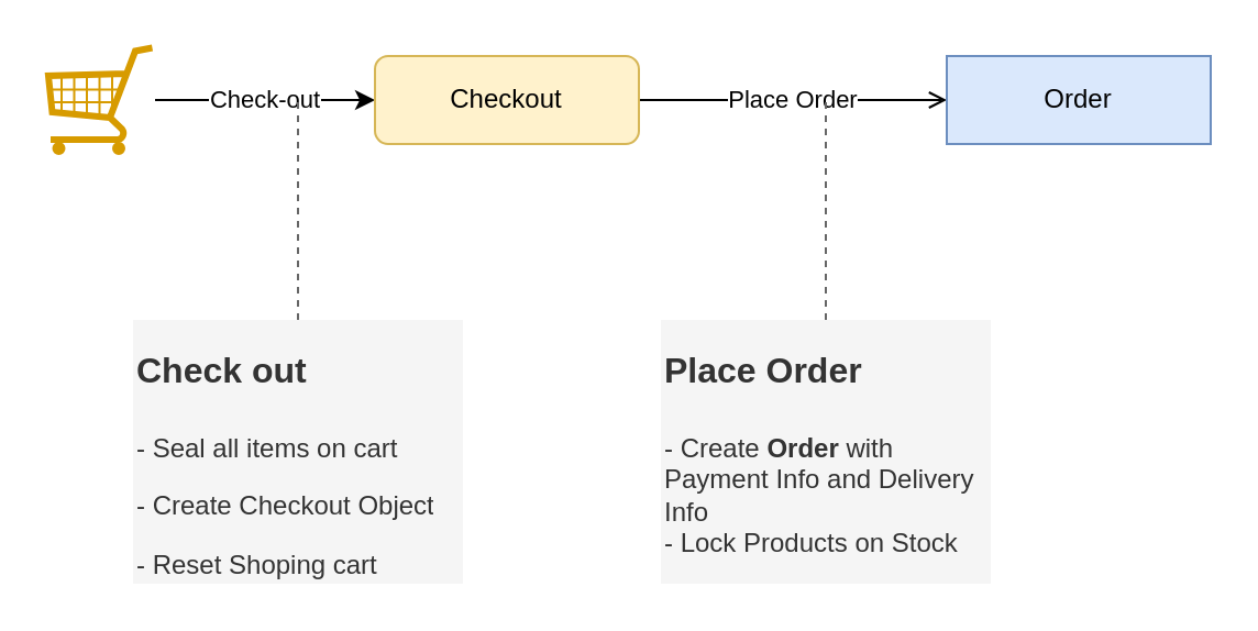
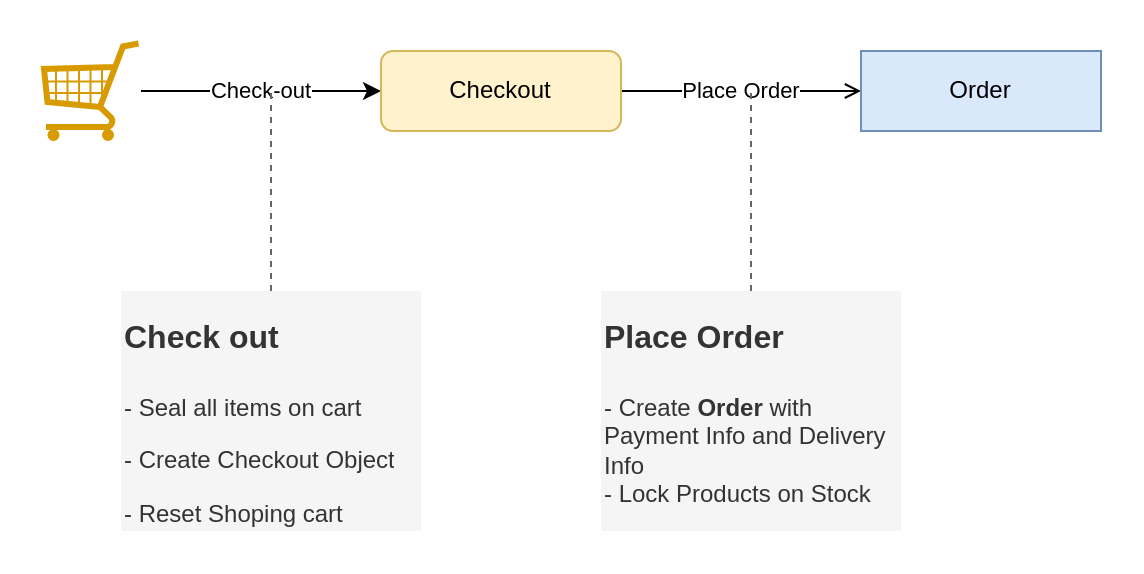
- <mxCell id="5" value="Checkout" style="rounded=1;whiteSpace=wrap;html=1;fillColor=#fff2cc;strokeColor=#d6b656;" vertex="1" parent="1"><mxGeometry x="170" y="25" width="120" height="40" as="geometry" /></mxCell>
+ <mxCell id="5" value="Checkout" style="rounded=1;whiteSpace=wrap;html=1;fillColor=#fff2cc;strokeColor=#d6b656;" vertex="1" parent="1"><mxGeometry x="190" y="25" width="120" height="40" as="geometry" /></mxCell>
